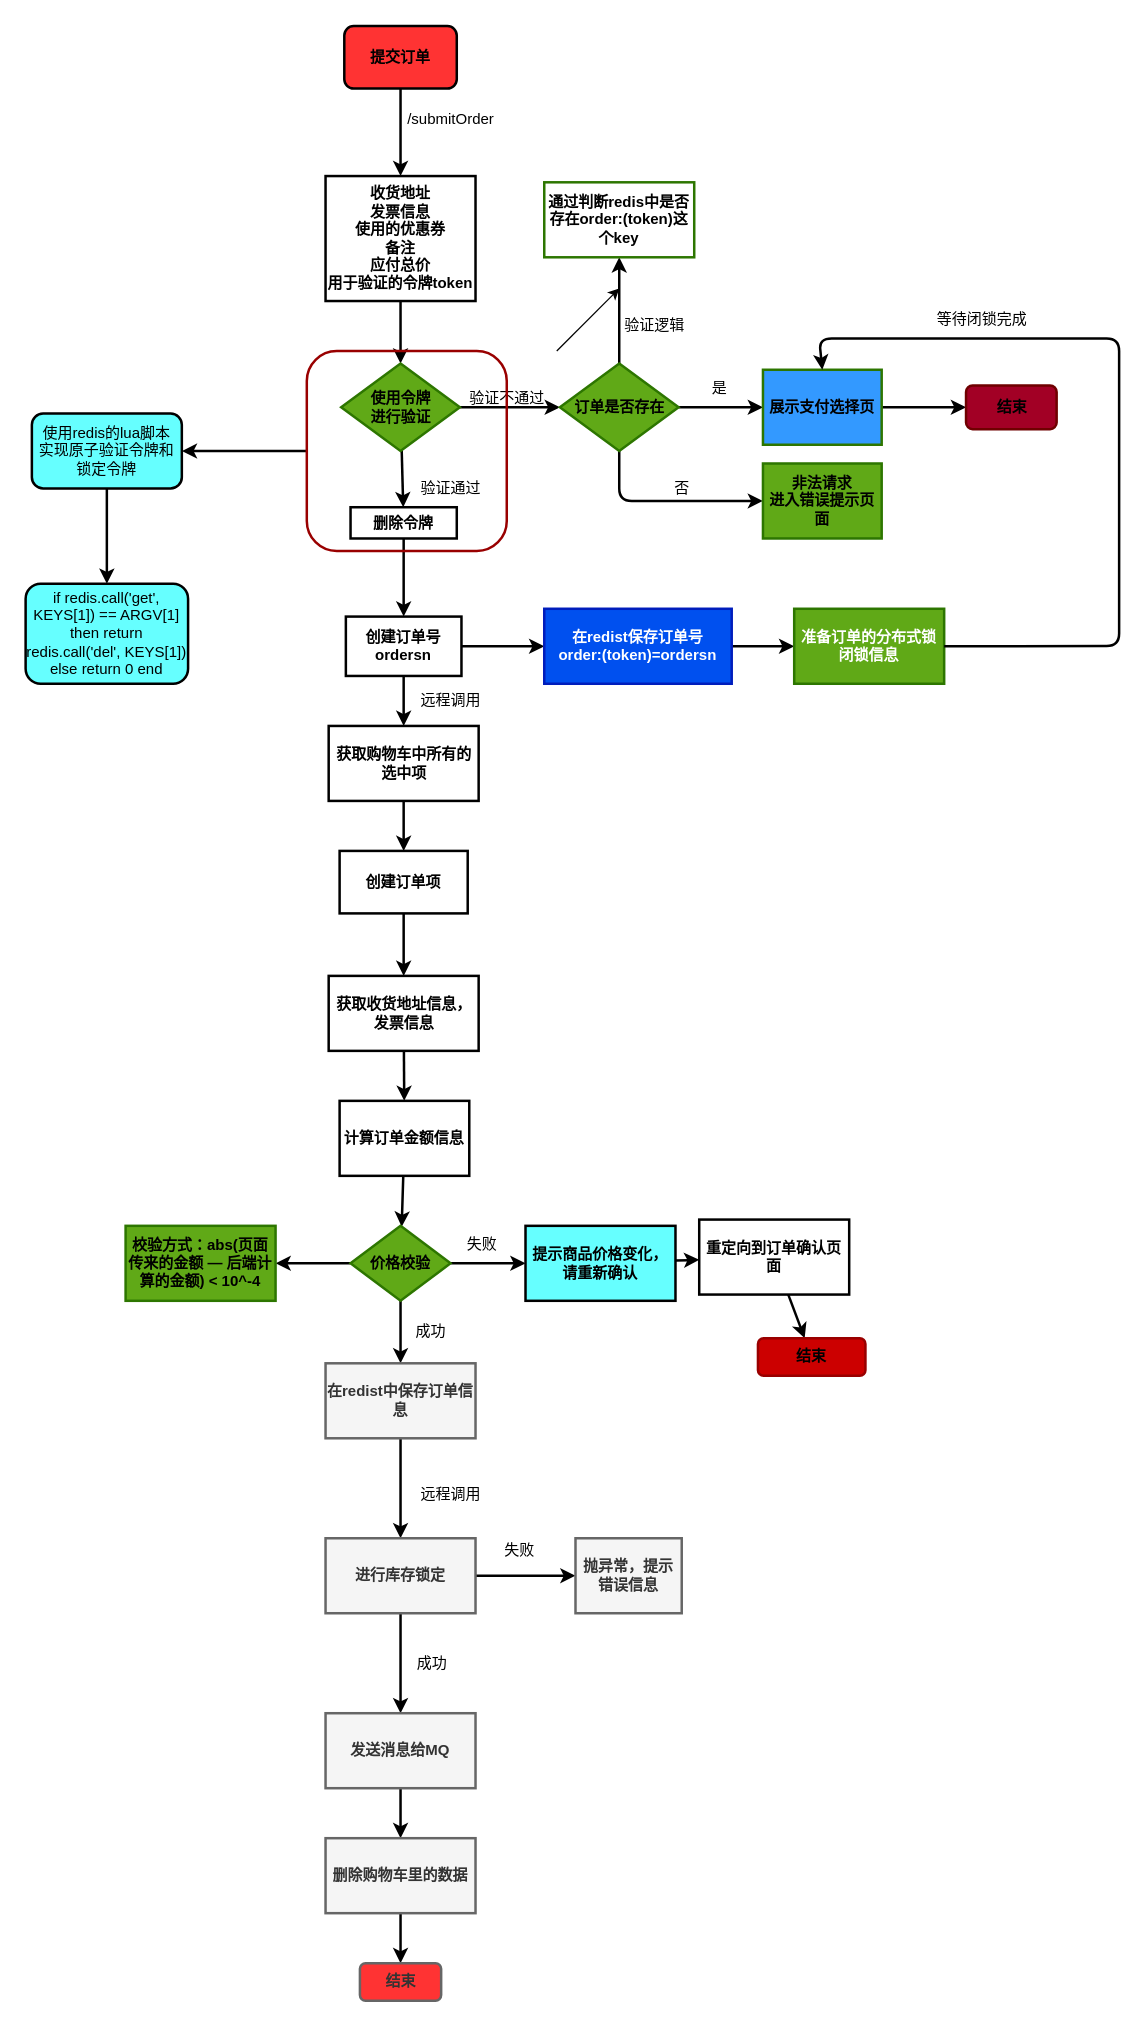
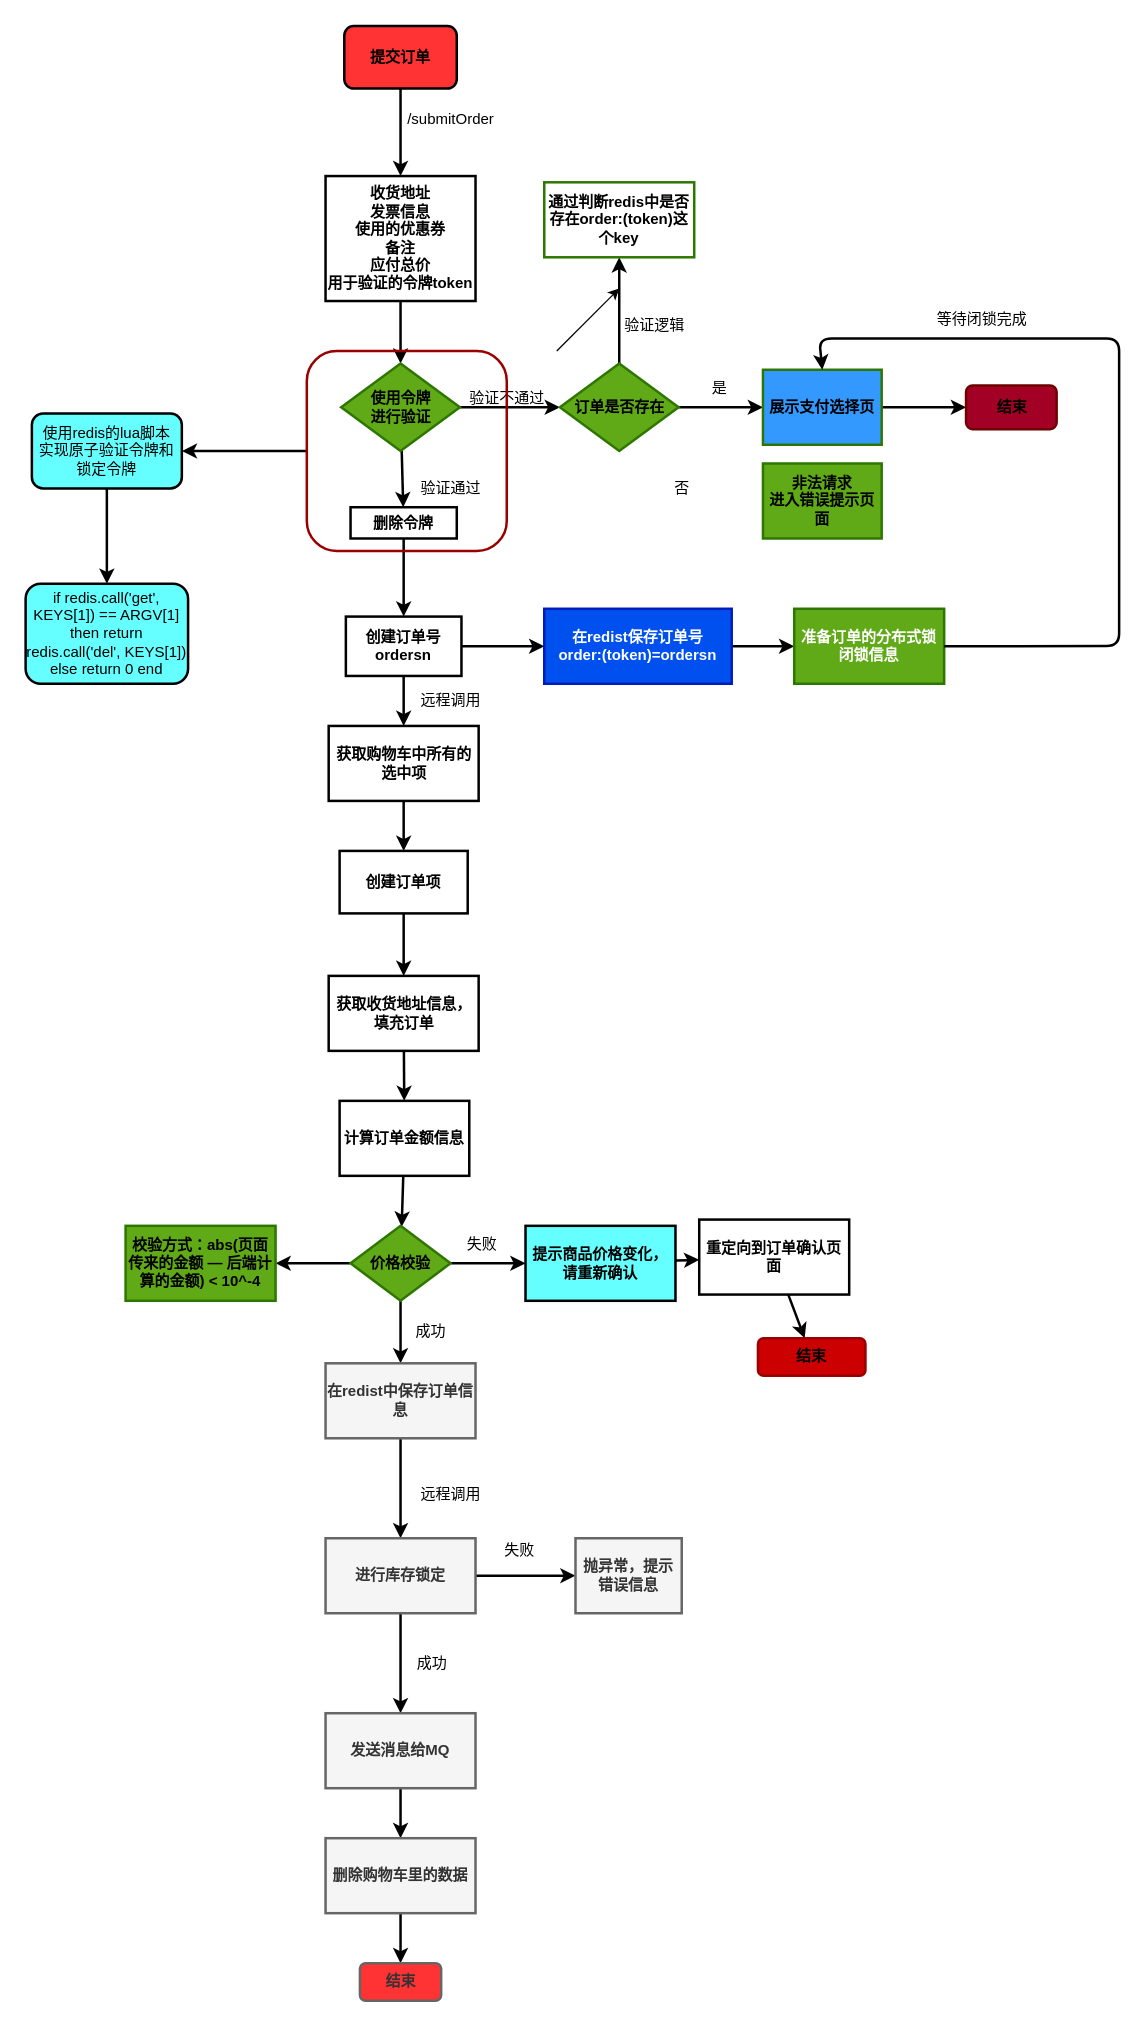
- <mxCell id="13" value="" style="edgeStyle=none;html=1;strokeColor=#000000;strokeWidth=2;fontColor=#000000;exitX=0.5;exitY=1;exitDx=0;exitDy=0;" edge="1" parent="1" source="14" target="20"><mxGeometry relative="1" as="geometry"><Array as="points"><mxPoint x="495" y="400" /></Array></mxGeometry></mxCell>
- <mxCell id="41" value="获取收货地址信息，发票信息" style="whiteSpace=wrap;html=1;fillColor=#FFFFFF;strokeColor=#000000;fontColor=#000000;shadow=0;glass=0;strokeWidth=2;fontStyle=1;" vertex="1" parent="1"><mxGeometry x="262.5" y="780" width="120" height="60" as="geometry" /></mxCell>
+ <mxCell id="41" value="获取收货地址信息，填充订单" style="whiteSpace=wrap;html=1;fillColor=#FFFFFF;strokeColor=#000000;fontColor=#000000;shadow=0;glass=0;strokeWidth=2;fontStyle=1;" vertex="1" parent="1"><mxGeometry x="262.5" y="780" width="120" height="60" as="geometry" /></mxCell>
